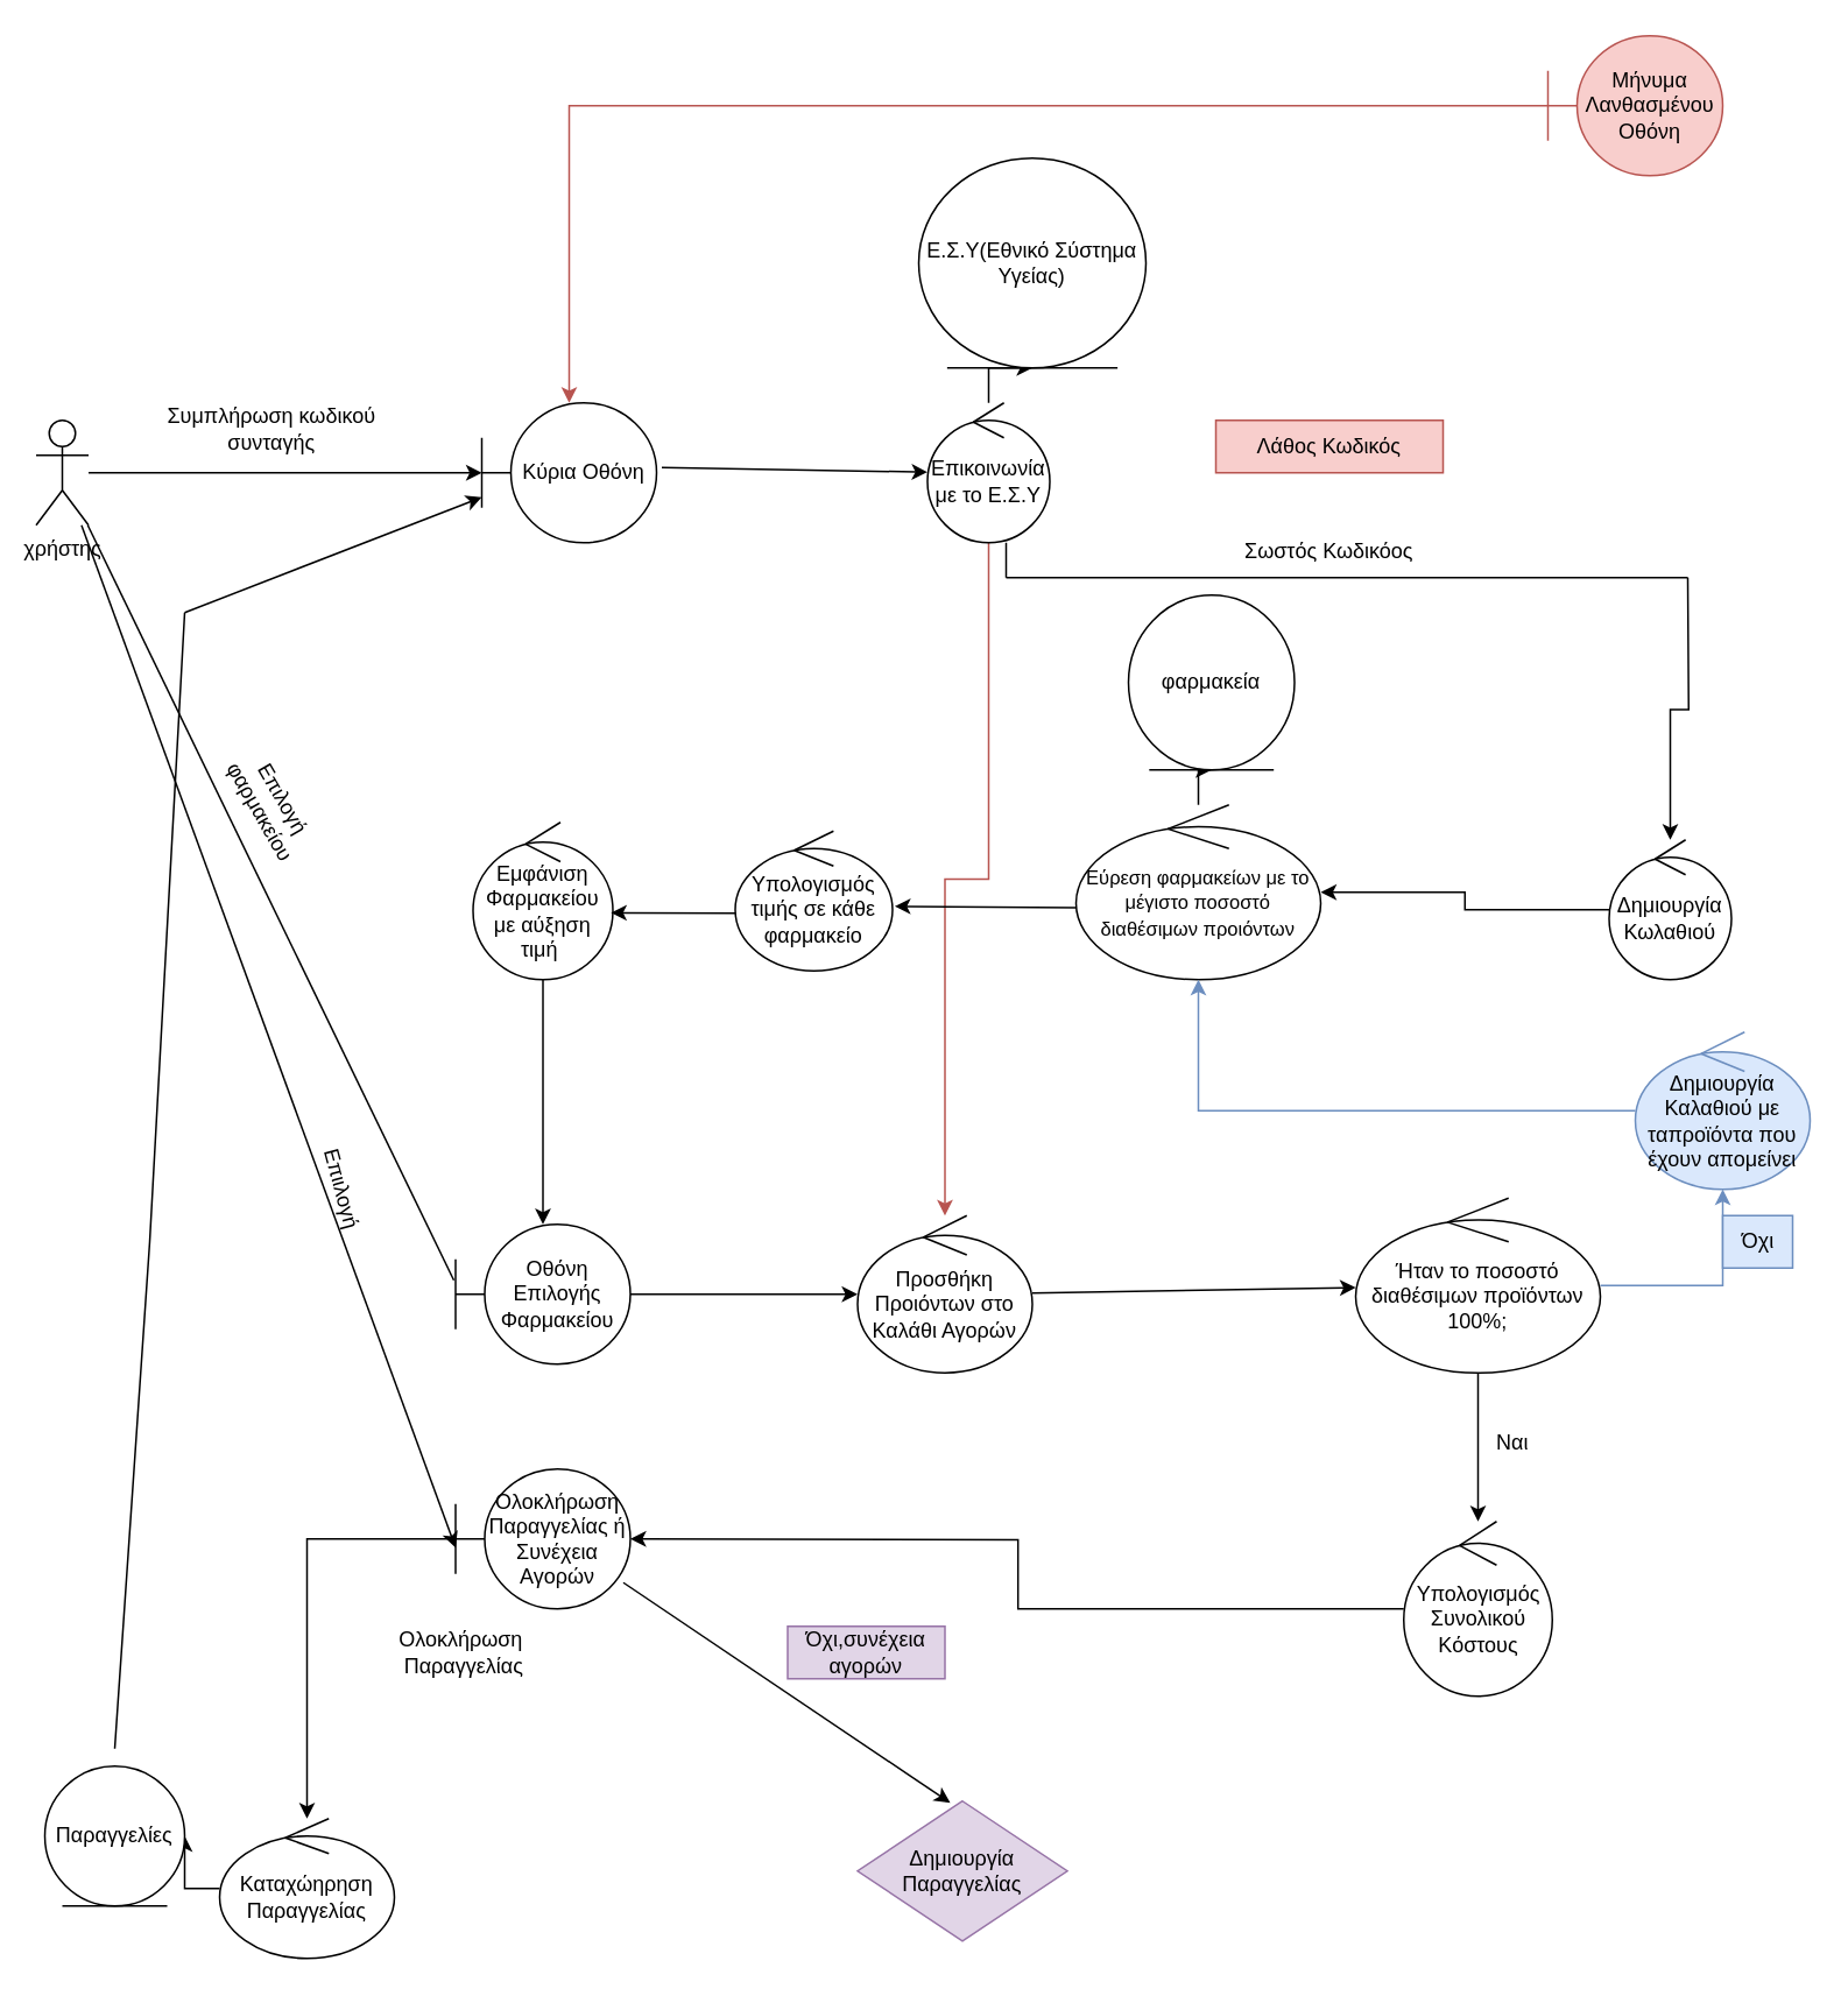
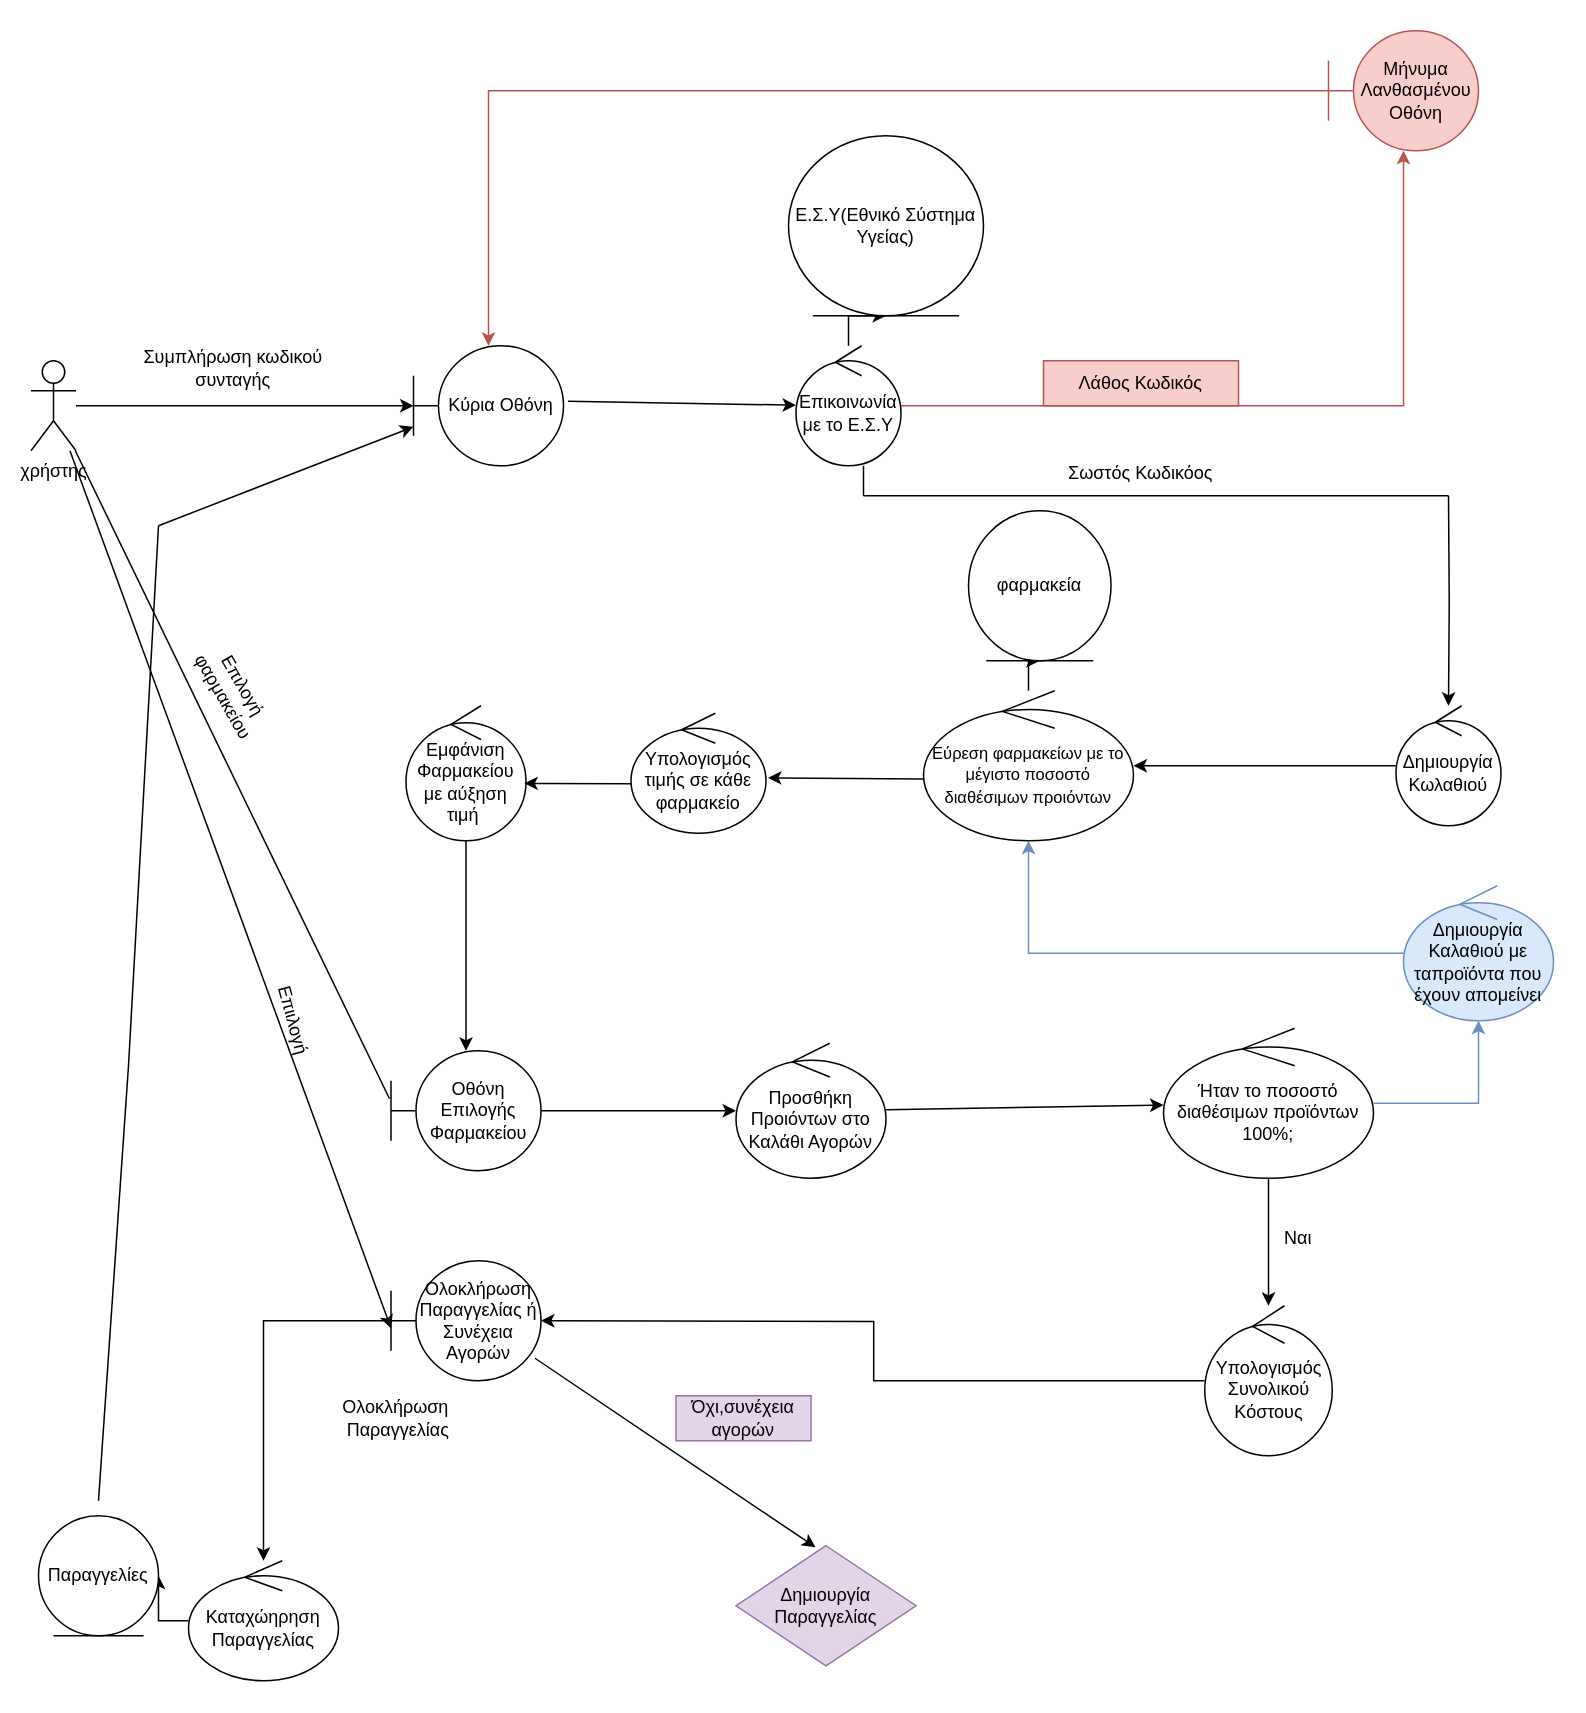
- <mxCell id="5" style="edgeStyle=orthogonalEdgeStyle;rounded=0;orthogonalLoop=1;jettySize=auto;html=1;fillColor=#f8cecc;strokeColor=#b85450;" parent="1" source="7" target="17" edge="1"><mxGeometry relative="1" as="geometry" /></mxCell>
+ <mxCell id="5" style="edgeStyle=orthogonalEdgeStyle;rounded=0;orthogonalLoop=1;jettySize=auto;html=1;fillColor=#f8cecc;strokeColor=#b85450;" parent="1" source="7" target="32" edge="1"><mxGeometry relative="1" as="geometry" /></mxCell>
- <mxCell id="11" value="Δημιουργία Κωλαθιού" style="ellipse;shape=umlControl;whiteSpace=wrap;html=1;" parent="1" vertex="1"><mxGeometry x="920" y="480" width="70" height="80" as="geometry" /></mxCell>
+ <mxCell id="11" value="Δημιουργία Κωλαθιού" style="ellipse;shape=umlControl;whiteSpace=wrap;html=1;" parent="1" vertex="1"><mxGeometry x="930" y="470" width="70" height="80" as="geometry" /></mxCell>
- <mxCell id="30" value="Όχι" style="text;html=1;align=center;verticalAlign=middle;resizable=0;points=[];autosize=1;strokeColor=#6c8ebf;fillColor=#dae8fc;" parent="1" vertex="1"><mxGeometry x="985" y="695" width="40" height="30" as="geometry" /></mxCell>
